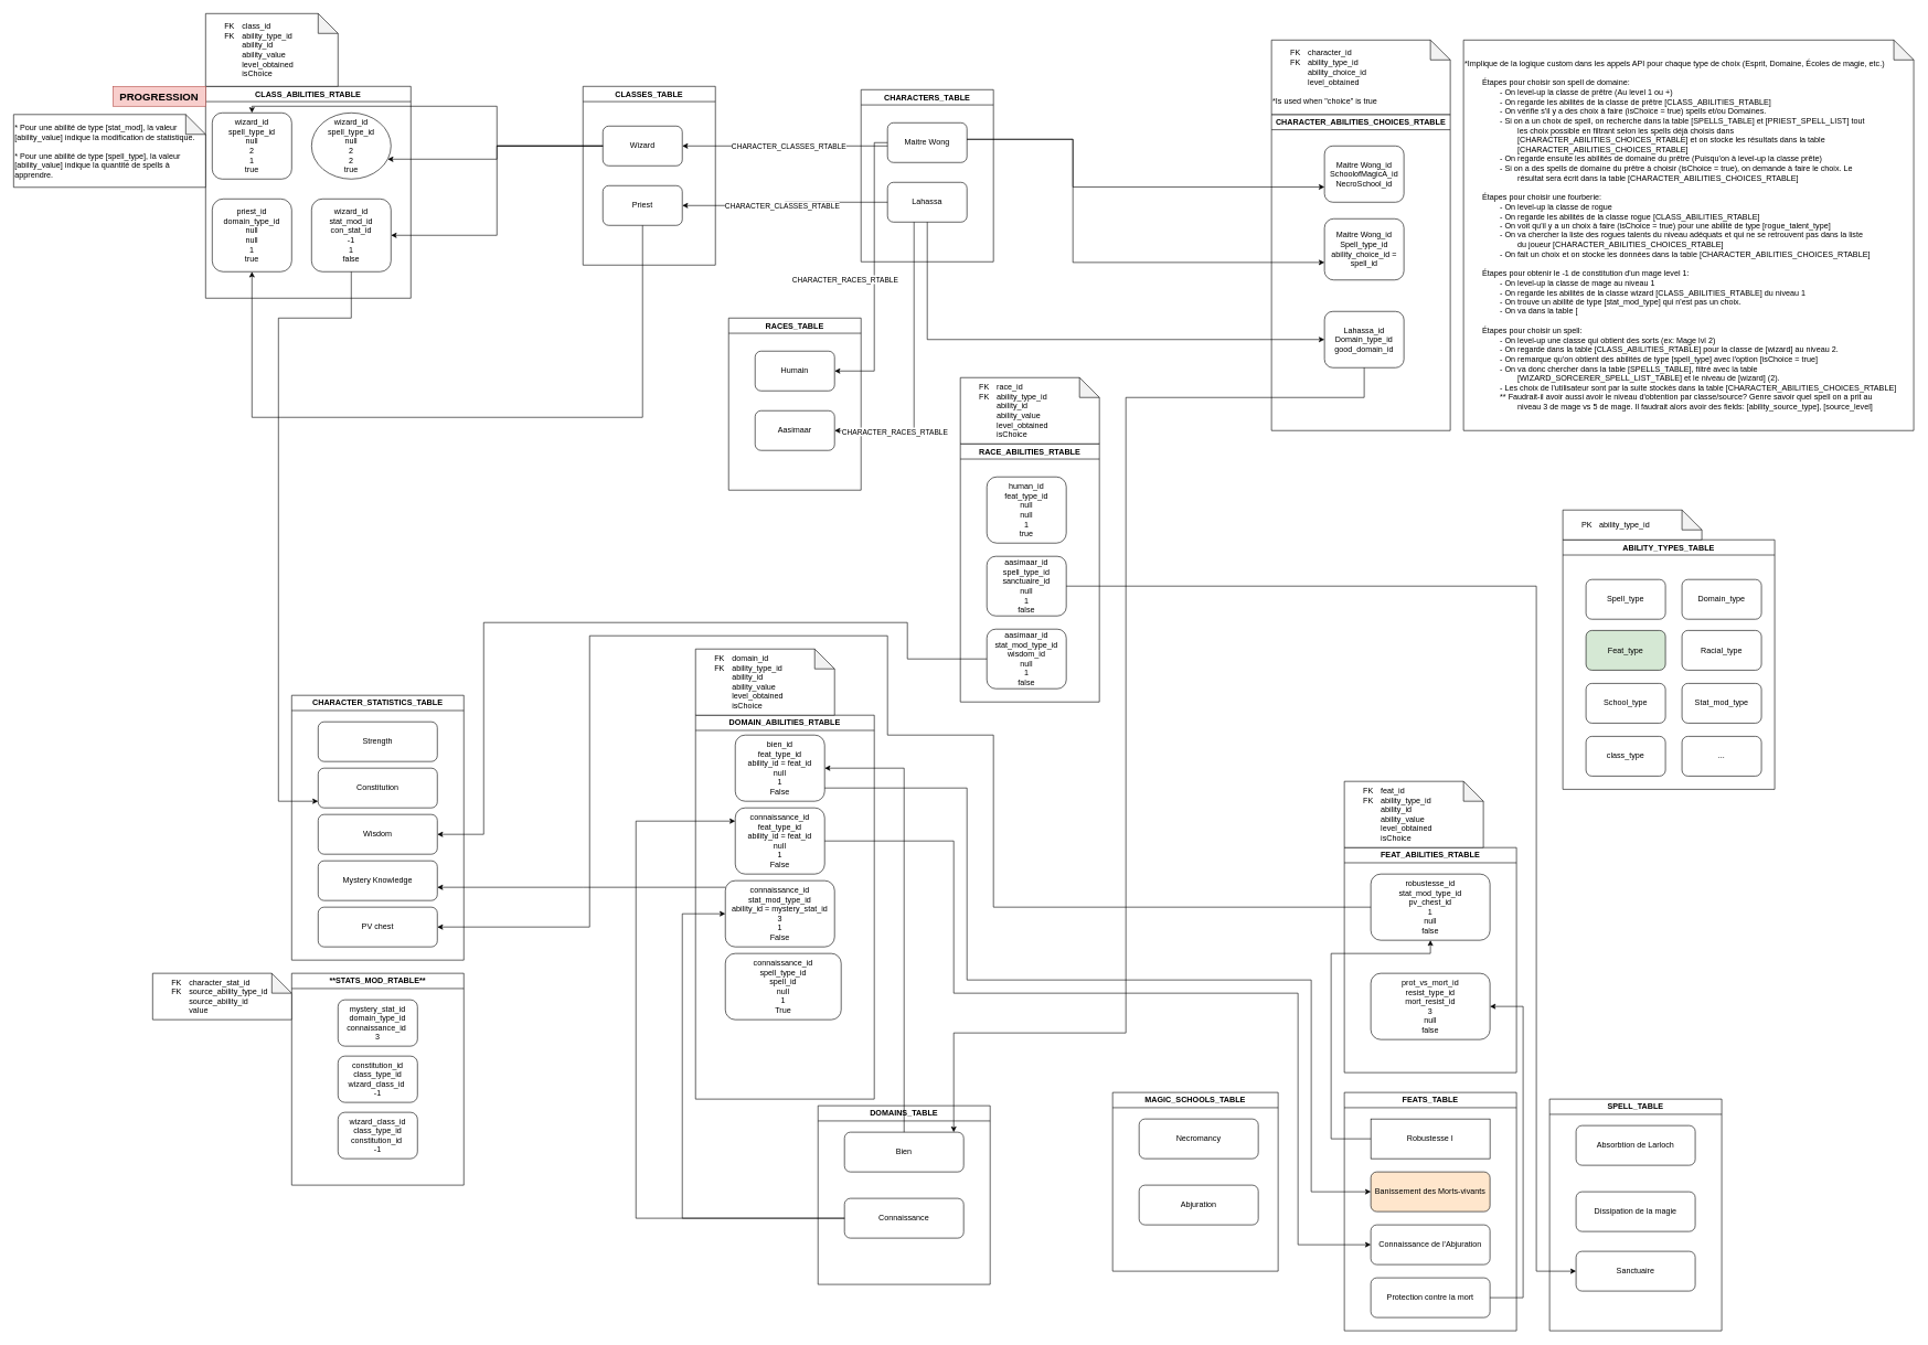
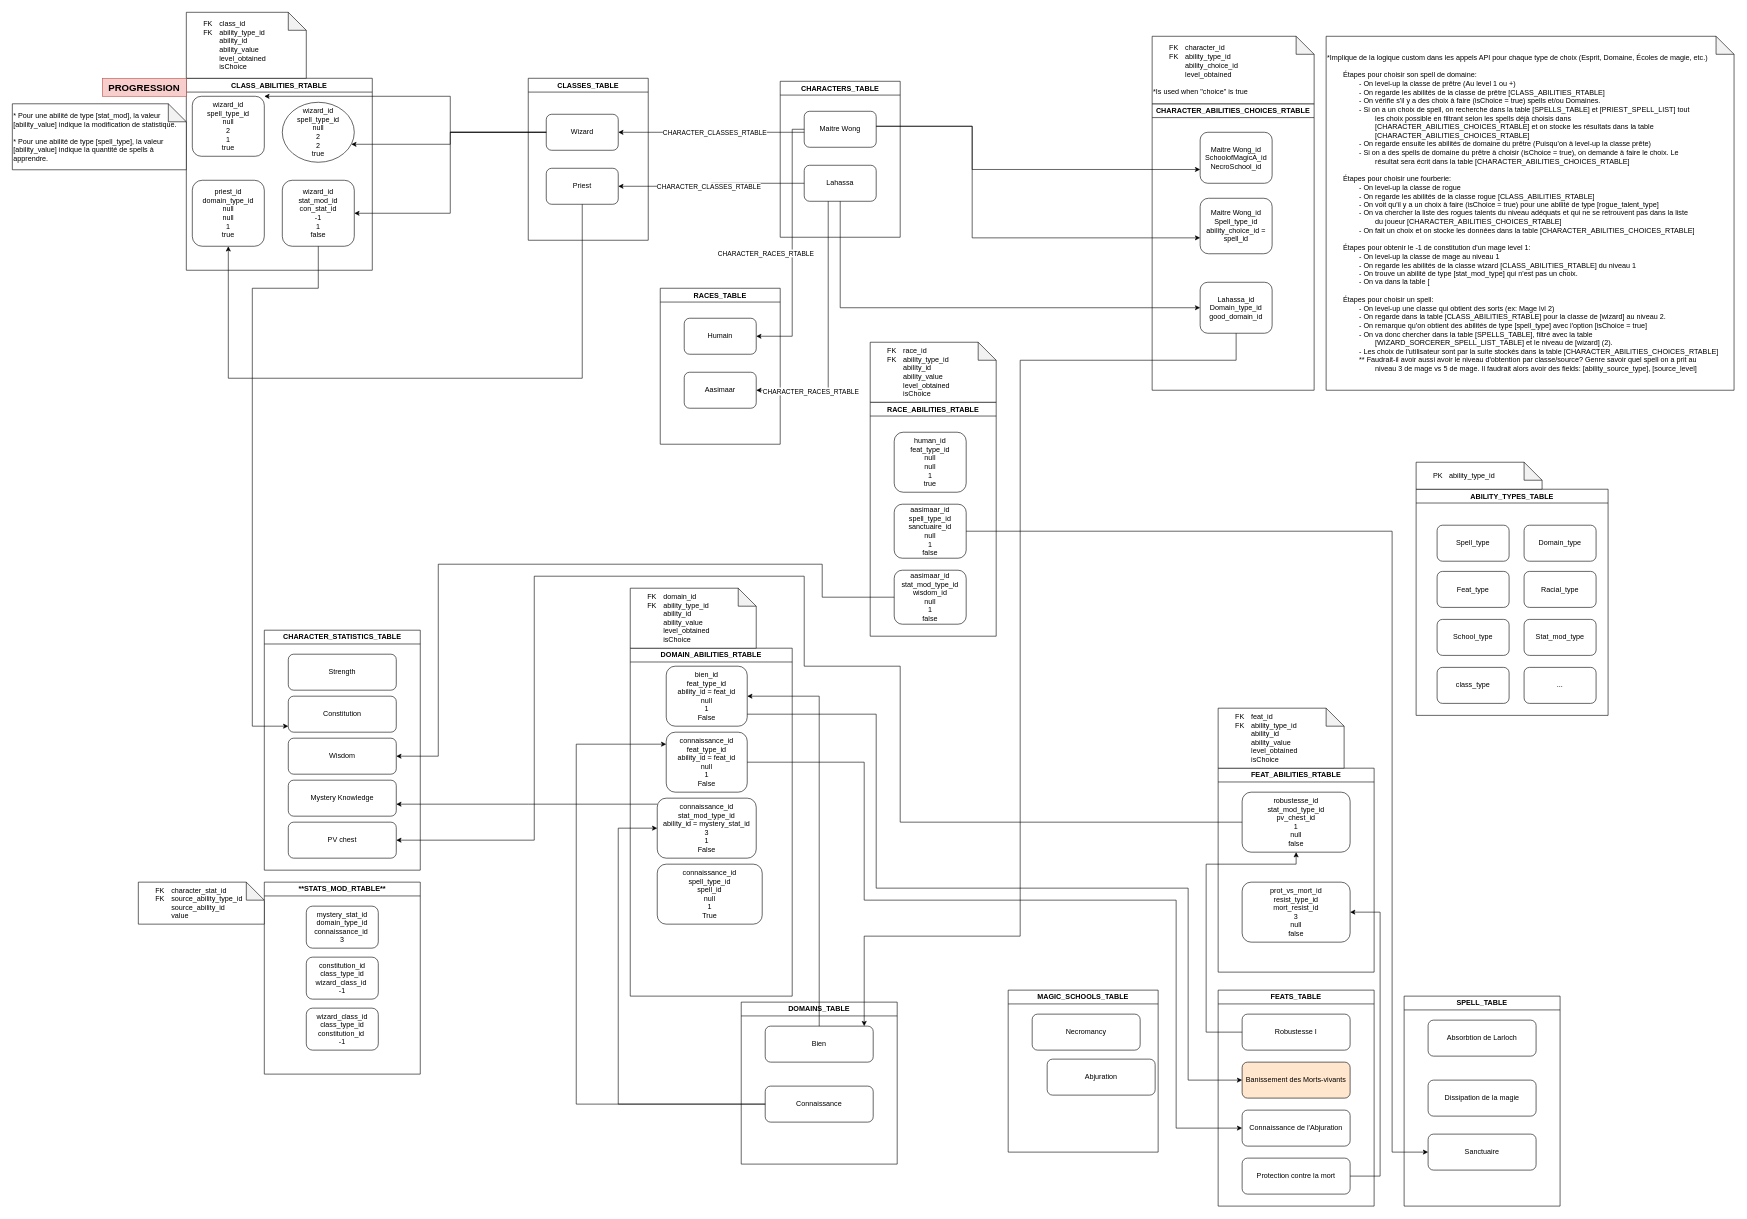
- <mxCell id="69" value="wizard_id&lt;div&gt;spell_type_id&lt;/div&gt;&lt;div&gt;null&lt;/div&gt;&lt;div&gt;2&lt;/div&gt;&lt;div&gt;1&lt;/div&gt;&lt;div&gt;true&lt;/div&gt;" style="rounded=1;whiteSpace=wrap;html=1;" parent="68" vertex="1"><mxGeometry x="10" y="40" width="120" height="100" as="geometry" /></mxCell>
+ <mxCell id="69" value="wizard_id&lt;div&gt;spell_type_id&lt;/div&gt;&lt;div&gt;null&lt;/div&gt;&lt;div&gt;2&lt;/div&gt;&lt;div&gt;1&lt;/div&gt;&lt;div&gt;true&lt;/div&gt;" style="rounded=1;whiteSpace=wrap;html=1;" parent="68" vertex="1"><mxGeometry x="10" y="30" width="120" height="100" as="geometry" /></mxCell>
- <mxCell id="7" value="Feat_type" style="rounded=1;whiteSpace=wrap;html=1;fillColor=#d5e8d4;" parent="6" vertex="1"><mxGeometry x="35" y="137" width="120" height="60" as="geometry" /></mxCell>
+ <mxCell id="7" value="Feat_type" style="rounded=1;whiteSpace=wrap;html=1;" parent="6" vertex="1"><mxGeometry x="35" y="137" width="120" height="60" as="geometry" /></mxCell>
- <mxCell id="24" value="Robustesse I" style="whiteSpace=wrap;html=1;rounded=0;" parent="23" vertex="1"><mxGeometry x="40" y="40" width="180" height="60" as="geometry" /></mxCell>
+ <mxCell id="24" value="Robustesse I" style="rounded=1;whiteSpace=wrap;html=1;" parent="23" vertex="1"><mxGeometry x="40" y="40" width="180" height="60" as="geometry" /></mxCell>
- <mxCell id="45" value="Abjuration" style="rounded=1;whiteSpace=wrap;html=1;" parent="43" vertex="1"><mxGeometry x="40" y="140" width="180" height="60" as="geometry" /></mxCell>
+ <mxCell id="45" value="Abjuration" style="rounded=1;whiteSpace=wrap;html=1;" parent="43" vertex="1"><mxGeometry x="65" y="115" width="180" height="60" as="geometry" /></mxCell>
